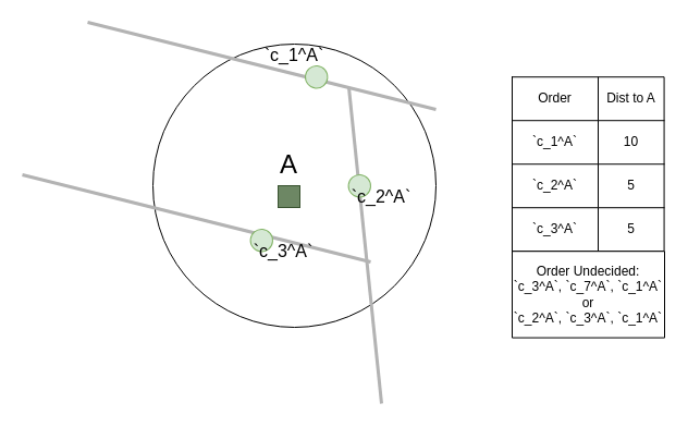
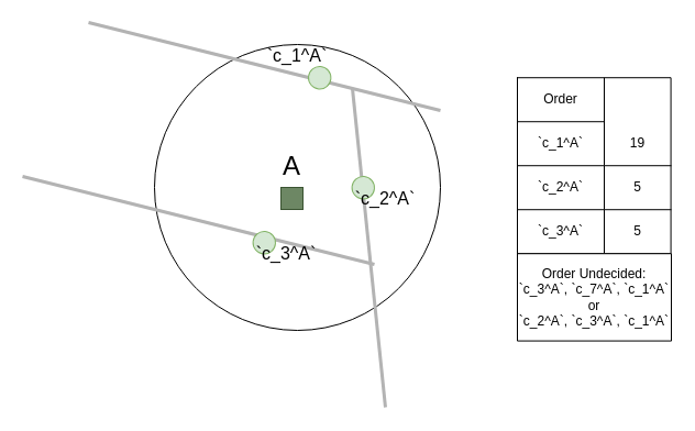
- <mxCell id="16" value="Dist to A" style="shape=partialRectangle;html=1;whiteSpace=wrap;connectable=0;fillColor=none;top=0;left=0;bottom=0;right=0;overflow=hidden;" parent="14" vertex="1"><mxGeometry x="79" width="61" height="40" as="geometry" /></mxCell>
- <mxCell id="19" value="10" style="shape=partialRectangle;html=1;whiteSpace=wrap;connectable=0;fillColor=none;top=0;left=0;bottom=0;right=0;overflow=hidden;" parent="17" vertex="1"><mxGeometry x="79" width="61" height="40" as="geometry" /></mxCell>
+ <mxCell id="19" value="19" style="shape=partialRectangle;html=1;whiteSpace=wrap;connectable=0;fillColor=none;top=0;left=0;bottom=0;right=0;overflow=hidden;" parent="17" vertex="1"><mxGeometry x="79" width="61" height="40" as="geometry" /></mxCell>
